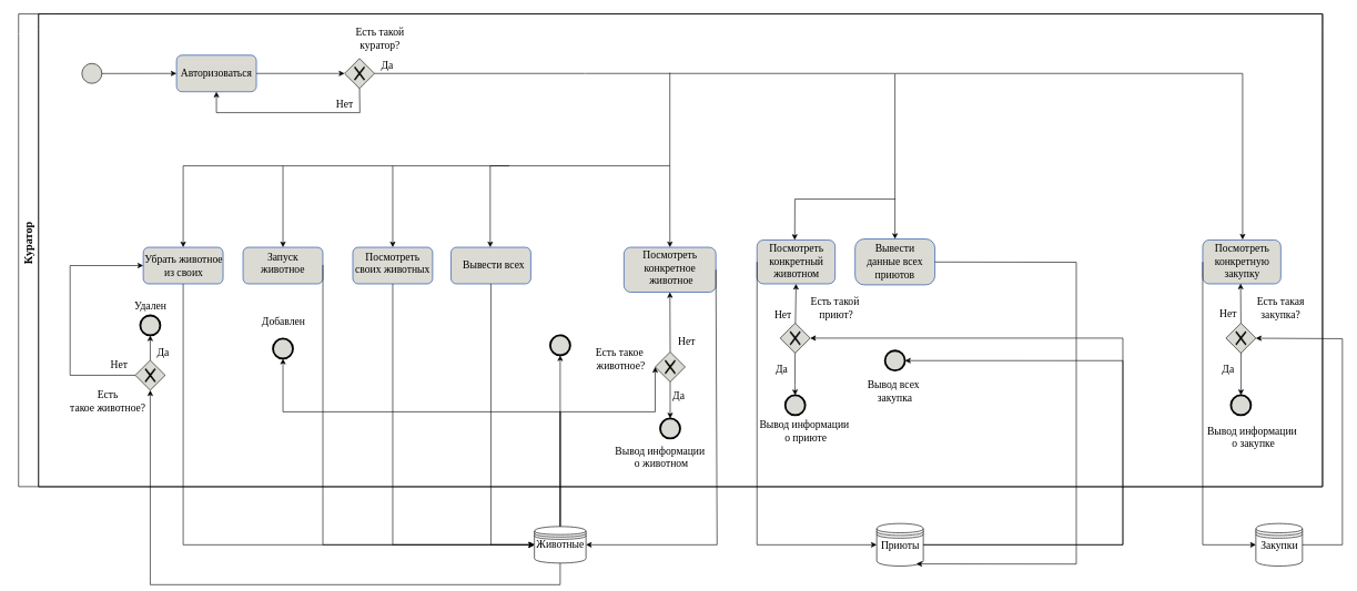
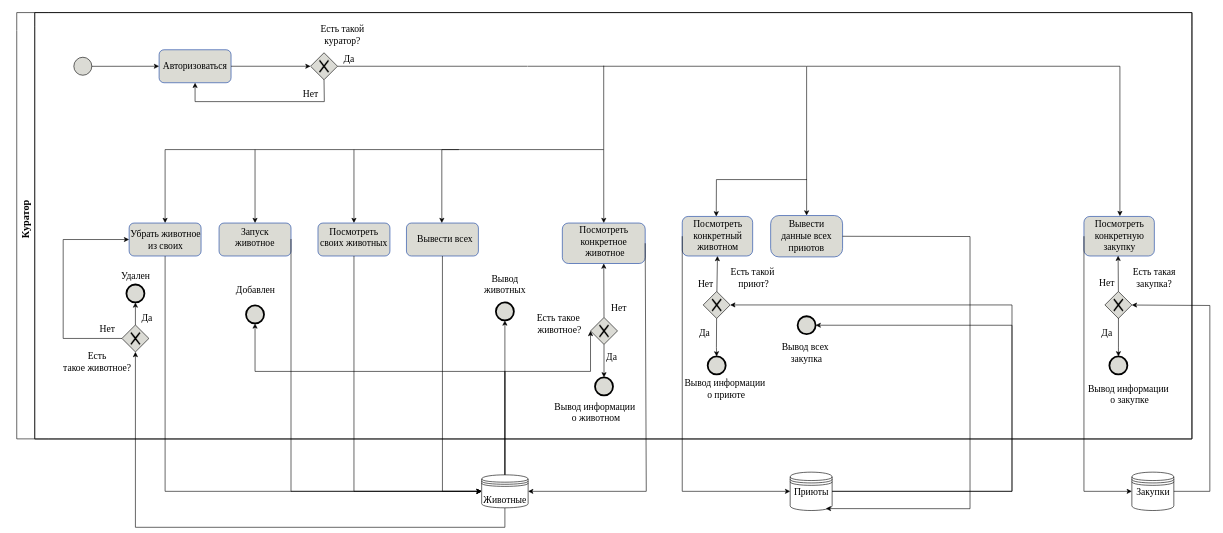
+ <mxCell id="31" value="&lt;font style=&quot;font-size: 16px;&quot;&gt;Вывод&lt;br&gt;животных&lt;/font&gt;" style="text;html=1;spacing=0;align=center;fontFamily=dialog;fontSize=12;fontStyle=0;=center;fontColor=#000000;verticalAlign=bottom" parent="30" vertex="1"><mxGeometry x="-20.899" y="-42.834" width="71.799" height="31.938" as="geometry" /></mxCell>
- <mxCell id="75" value="&lt;font style=&quot;font-size: 16px;&quot;&gt;Животные&lt;/font&gt;" style="text;html=1;spacing=0;align=center;fontFamily=dialog;fontSize=12;fontStyle=0;=center;fontColor=#000000;verticalAlign=bottom" parent="74" vertex="1"><mxGeometry x="4.731" y="18.516" width="68.037" height="17.969" as="geometry" /></mxCell>
+ <mxCell id="75" value="&lt;font style=&quot;font-size: 16px;&quot;&gt;Животные&lt;/font&gt;" style="text;html=1;spacing=0;align=center;fontFamily=dialog;fontSize=12;fontStyle=0;=center;fontColor=#000000;verticalAlign=bottom" parent="74" vertex="1"><mxGeometry x="4.731" y="33.516" width="68.037" height="17.969" as="geometry" /></mxCell>
